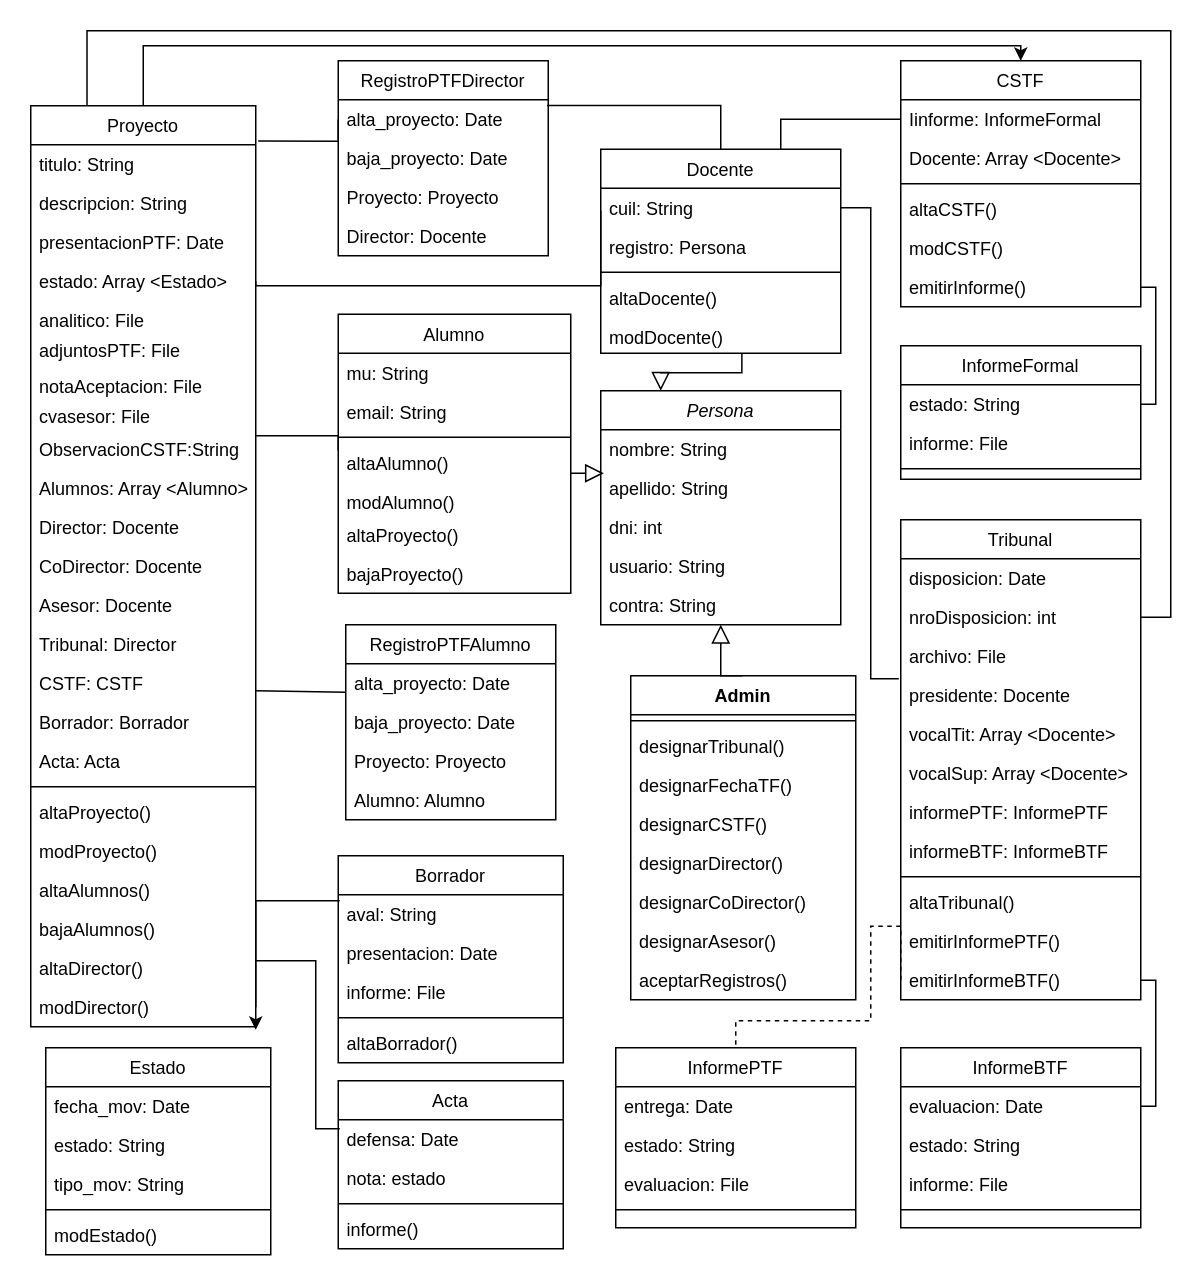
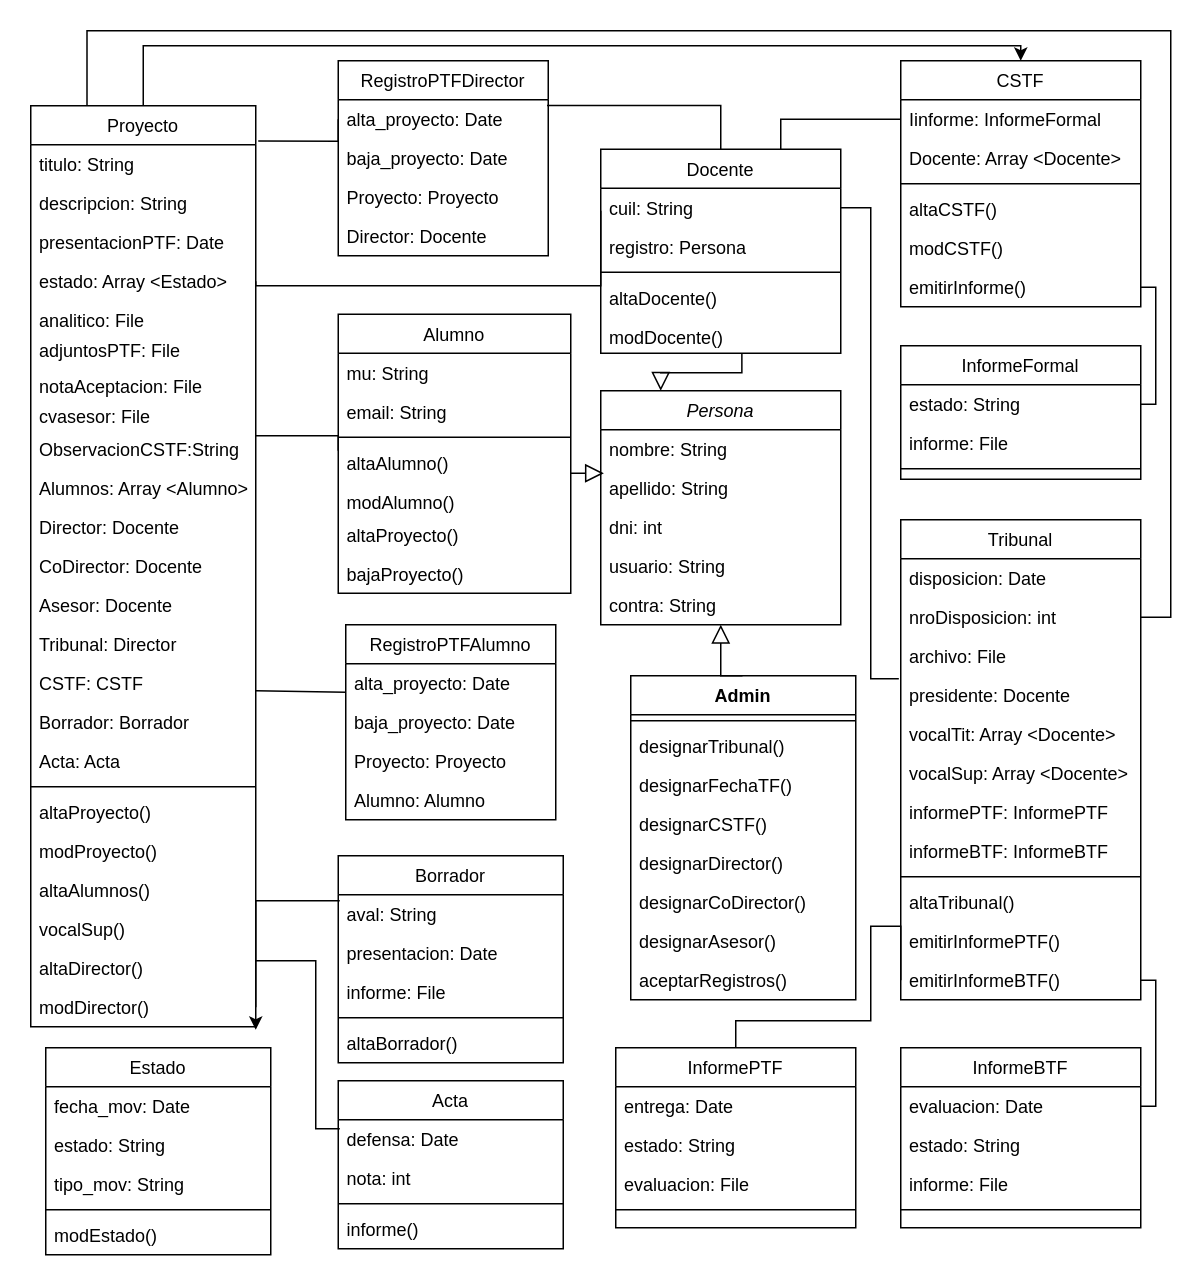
- <mxCell id="46" value="bajaAlumnos()" style="text;align=left;verticalAlign=top;spacingLeft=4;spacingRight=4;overflow=hidden;rotatable=0;points=[[0,0.5],[1,0.5]];portConstraint=eastwest;" parent="24" vertex="1"><mxGeometry y="536" width="150" height="26" as="geometry" /></mxCell>
+ <mxCell id="46" value="vocalSup()" style="text;align=left;verticalAlign=top;spacingLeft=4;spacingRight=4;overflow=hidden;rotatable=0;points=[[0,0.5],[1,0.5]];portConstraint=eastwest;" parent="24" vertex="1"><mxGeometry y="536" width="150" height="26" as="geometry" /></mxCell>
- <mxCell id="92" value="" style="endArrow=none;html=1;edgeStyle=orthogonalEdgeStyle;rounded=0;entryX=0.5;entryY=0;entryDx=0;entryDy=0;exitX=0;exitY=0.5;exitDx=0;exitDy=0;dashed=1;" parent="1" source="71" target="72" edge="1"><mxGeometry relative="1" as="geometry"><mxPoint x="315" y="562" as="sourcePoint" /><mxPoint x="475" y="562" as="targetPoint" /><Array as="points"><mxPoint x="580" y="617" /><mxPoint x="580" y="680" /><mxPoint x="490" y="680" /></Array></mxGeometry></mxCell>
+ <mxCell id="92" value="" style="endArrow=none;html=1;edgeStyle=orthogonalEdgeStyle;rounded=0;entryX=0.5;entryY=0;entryDx=0;entryDy=0;exitX=0;exitY=0.5;exitDx=0;exitDy=0;" parent="1" source="71" target="72" edge="1"><mxGeometry relative="1" as="geometry"><mxPoint x="315" y="562" as="sourcePoint" /><mxPoint x="475" y="562" as="targetPoint" /><Array as="points"><mxPoint x="580" y="617" /><mxPoint x="580" y="680" /><mxPoint x="490" y="680" /></Array></mxGeometry></mxCell>
- <mxCell id="105" value="nota: estado" style="text;align=left;verticalAlign=top;spacingLeft=4;spacingRight=4;overflow=hidden;rotatable=0;points=[[0,0.5],[1,0.5]];portConstraint=eastwest;" parent="103" vertex="1"><mxGeometry y="52" width="150" height="26" as="geometry" /></mxCell>
+ <mxCell id="105" value="nota: int" style="text;align=left;verticalAlign=top;spacingLeft=4;spacingRight=4;overflow=hidden;rotatable=0;points=[[0,0.5],[1,0.5]];portConstraint=eastwest;" parent="103" vertex="1"><mxGeometry y="52" width="150" height="26" as="geometry" /></mxCell>
